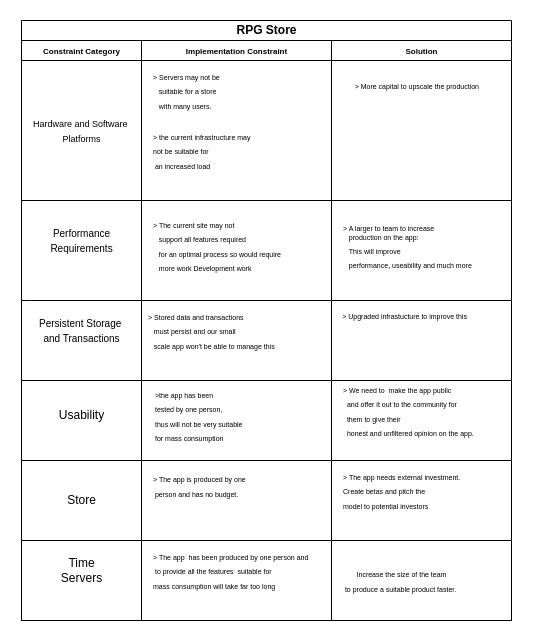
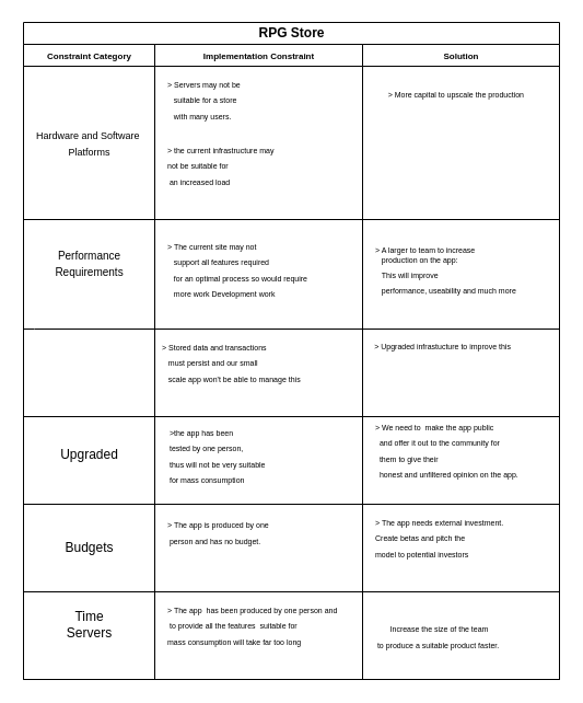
- <mxCell id="6" value="&lt;font style=&quot;font-size: 10px;&quot;&gt;Persistent Storage&amp;nbsp;&lt;br&gt;and Transactions&lt;/font&gt;" style="text;html=1;align=center;verticalAlign=middle;resizable=0;points=[];autosize=1;strokeColor=none;fillColor=none;" vertex="1" parent="3"><mxGeometry x="5" y="270" width="110" height="40" as="geometry" /></mxCell>
- <mxCell id="8" value="Usability" style="text;html=1;align=center;verticalAlign=middle;resizable=0;points=[];autosize=1;strokeColor=none;fillColor=none;" vertex="1" parent="3"><mxGeometry x="25" y="360" width="70" height="30" as="geometry" /></mxCell>
+ <mxCell id="8" value="Upgraded" style="text;html=1;align=center;verticalAlign=middle;resizable=0;points=[];autosize=1;strokeColor=none;fillColor=none;" vertex="1" parent="3"><mxGeometry x="25" y="360" width="70" height="30" as="geometry" /></mxCell>
- <mxCell id="7" value="Store" style="text;html=1;align=center;verticalAlign=middle;resizable=0;points=[];autosize=1;strokeColor=none;fillColor=none;" vertex="1" parent="3"><mxGeometry x="25" y="445" width="70" height="30" as="geometry" /></mxCell>
+ <mxCell id="7" value="Budgets" style="text;html=1;align=center;verticalAlign=middle;resizable=0;points=[];autosize=1;strokeColor=none;fillColor=none;" vertex="1" parent="3"><mxGeometry x="25" y="445" width="70" height="30" as="geometry" /></mxCell>
